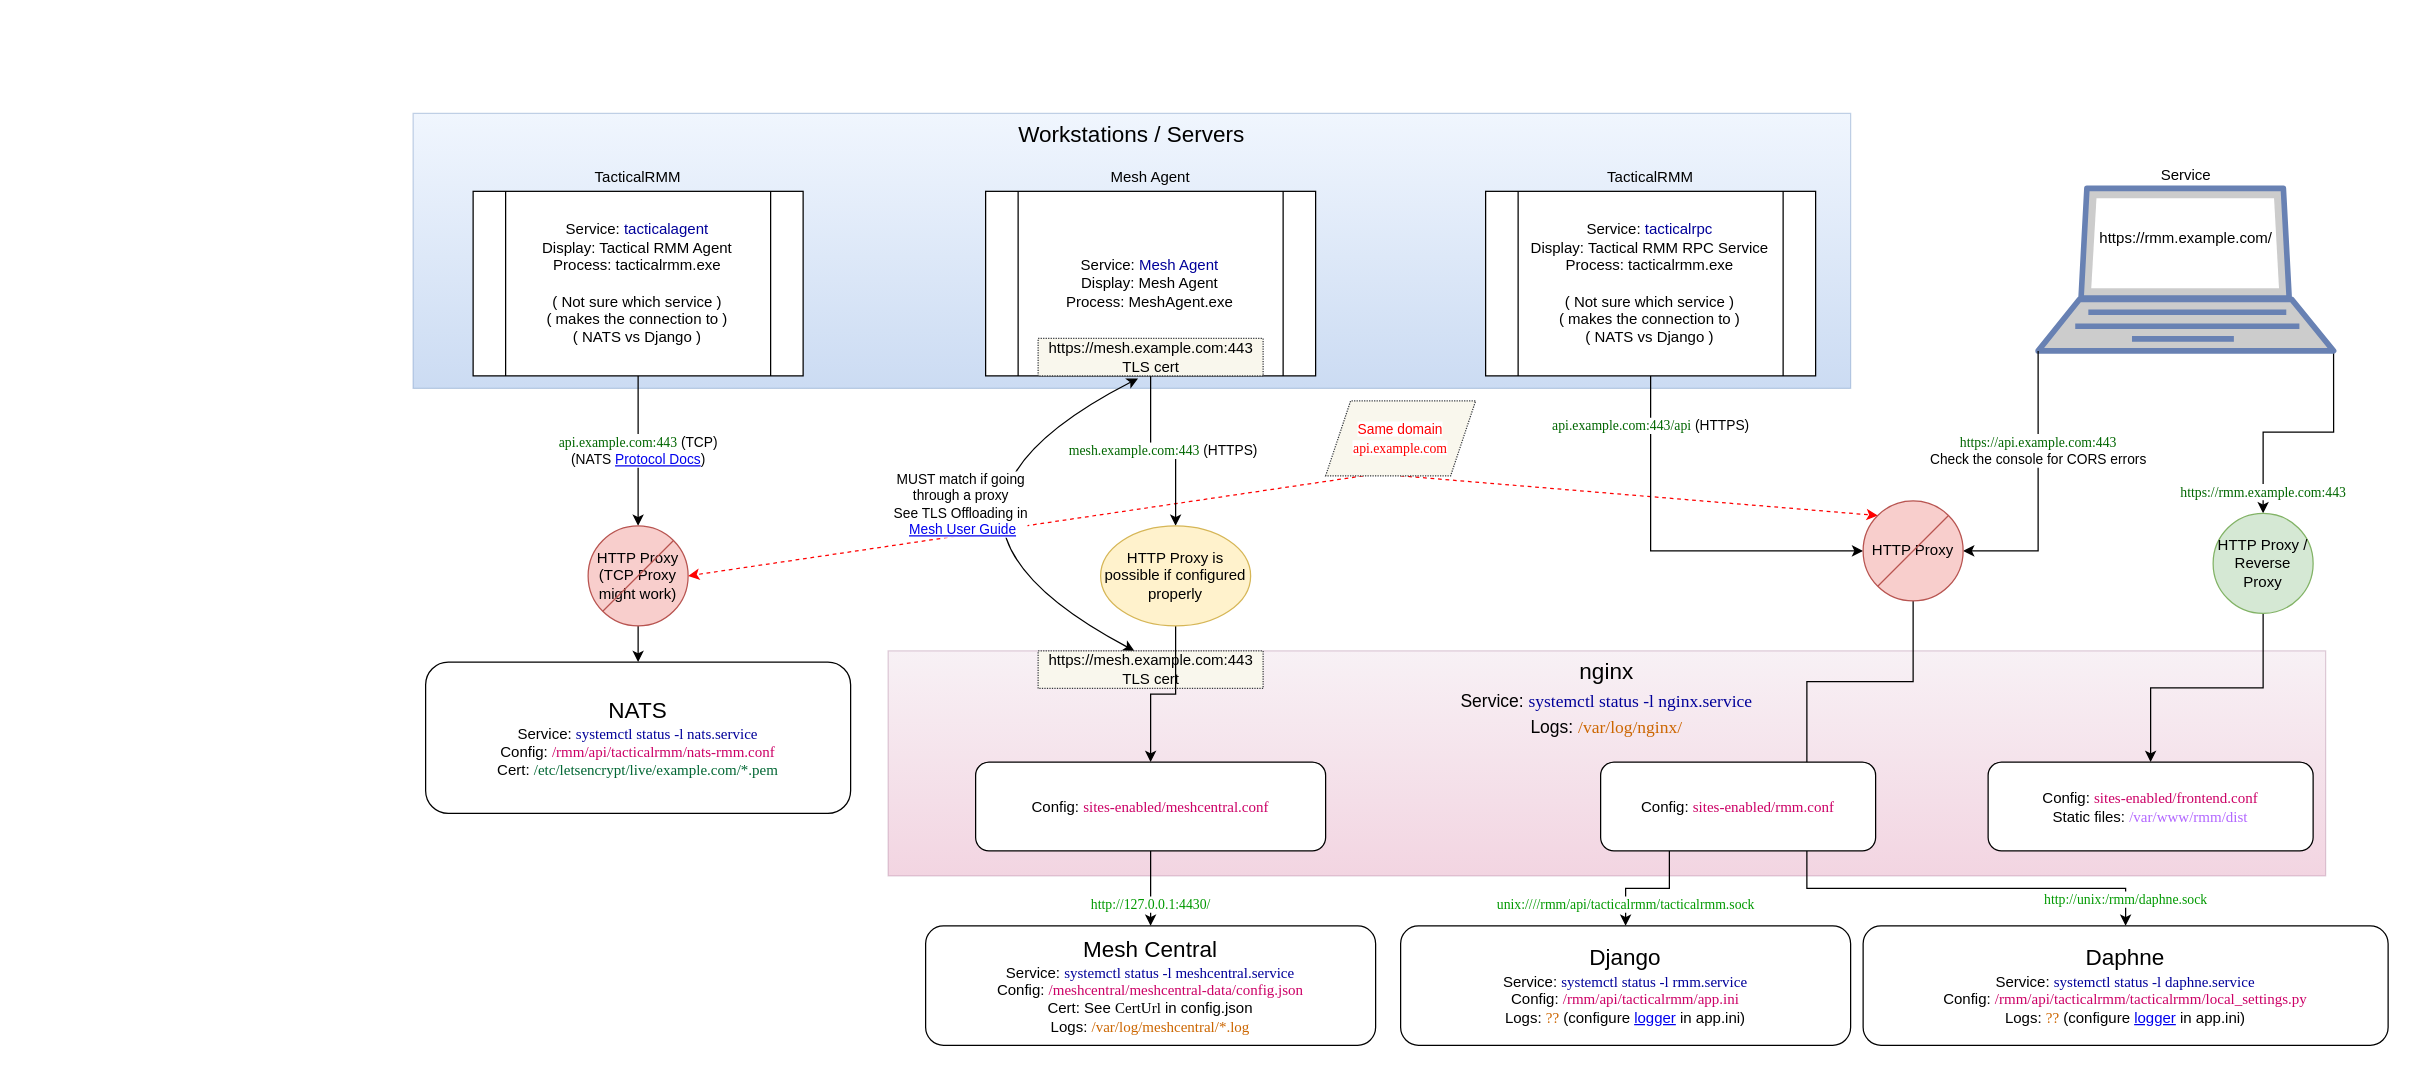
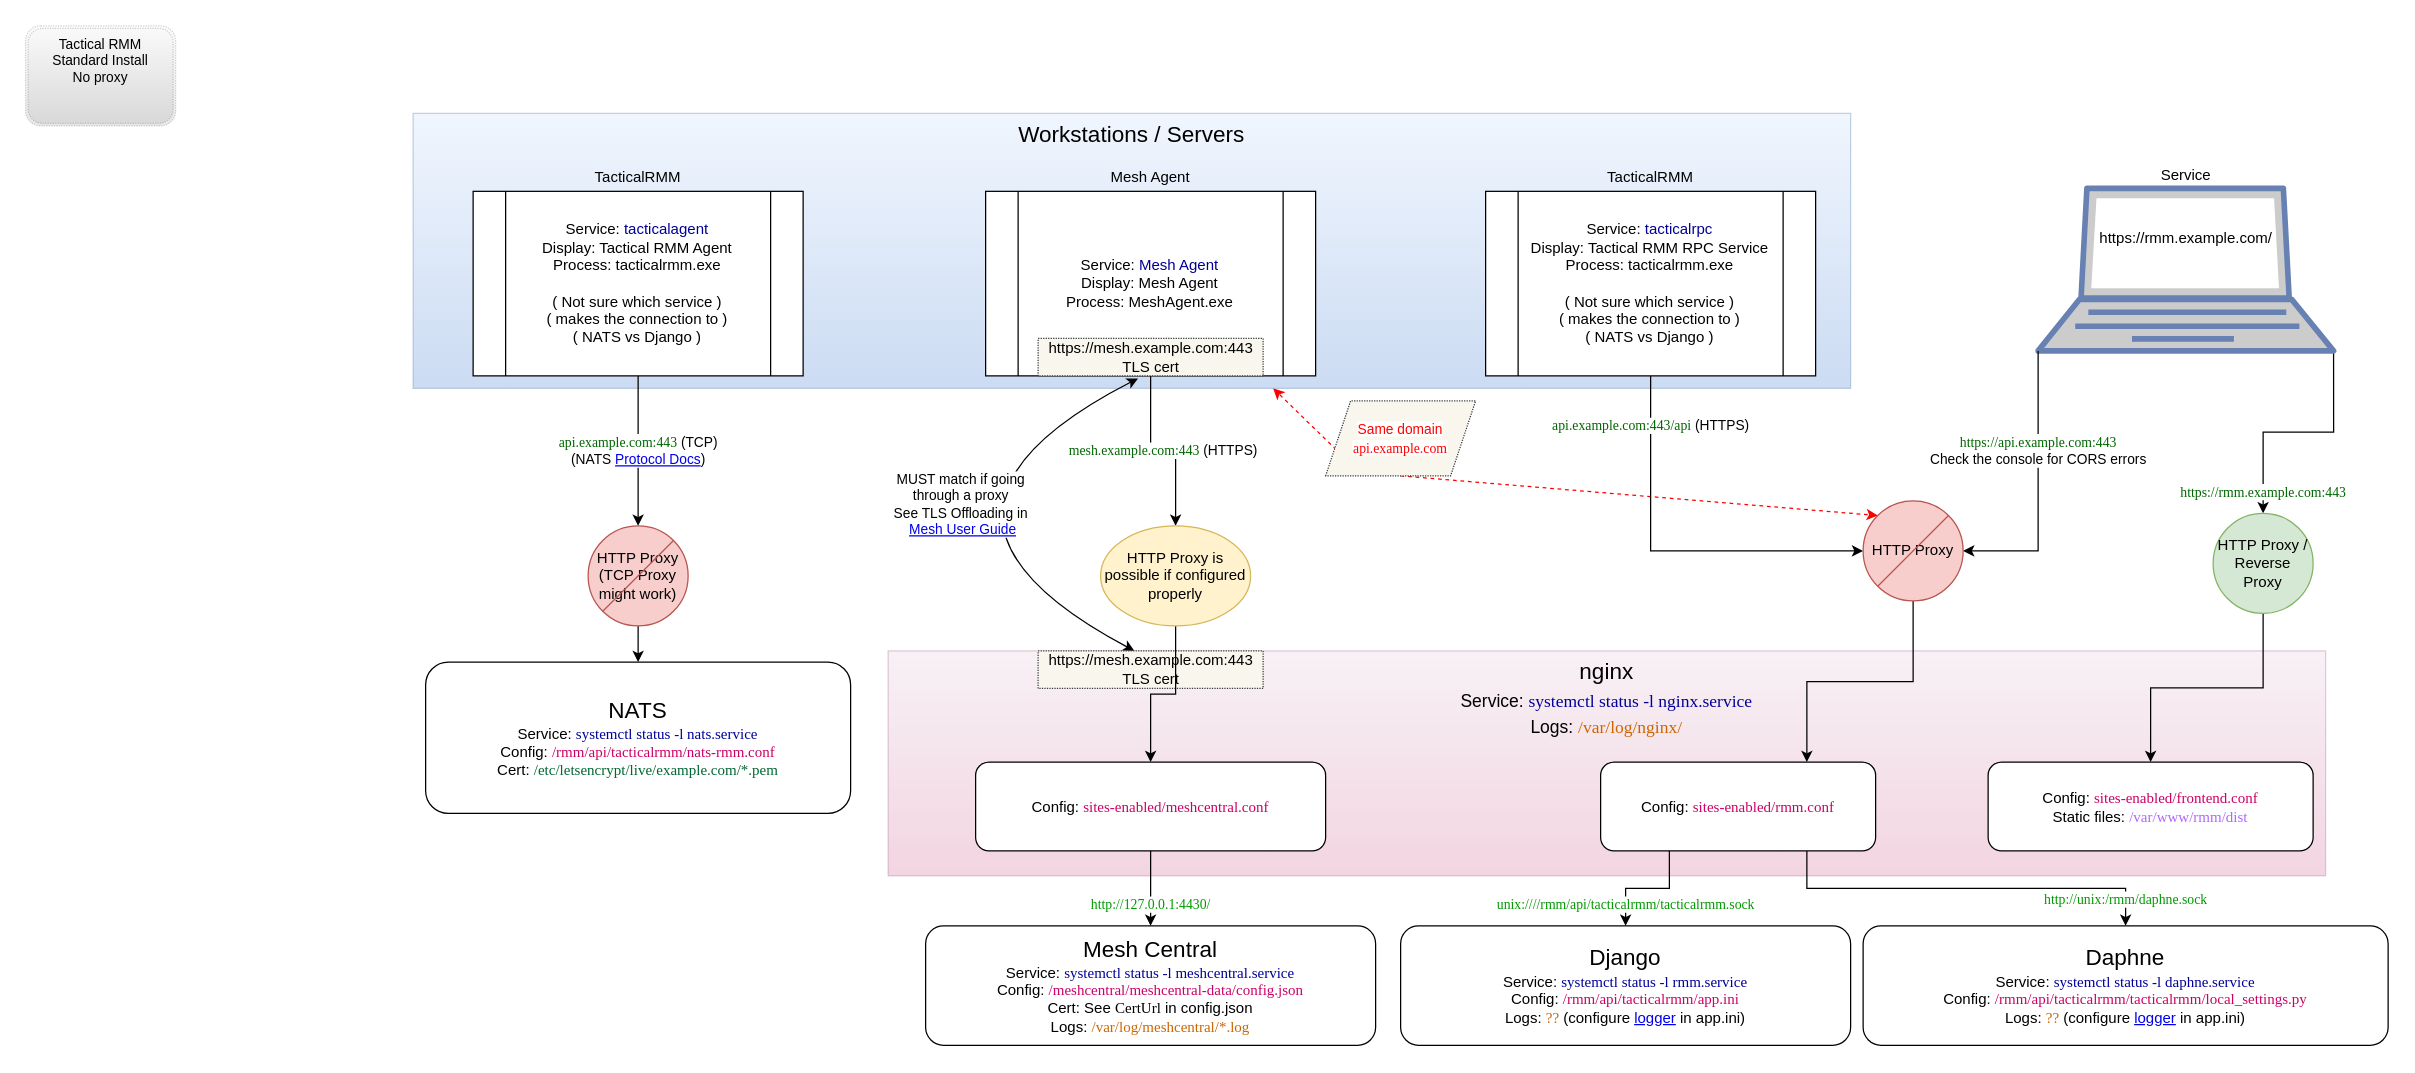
+ <mxCell id="50" value="Tactical RMM&lt;br&gt;Standard Install&lt;br&gt;No proxy" style="shape=ext;double=1;rounded=1;whiteSpace=wrap;html=1;dashed=1;dashPattern=1 1;fontSize=11;strokeColor=#666666;fillColor=#f5f5f5;gradientColor=#b3b3b3;verticalAlign=top;opacity=30;" parent="1" vertex="1"><mxGeometry x="20" y="20" width="120" height="80" as="geometry" /></mxCell>
- <mxCell id="3" value="" style="endArrow=classic;html=1;shadow=0;dashed=1;startSize=6;endSize=6;strokeWidth=1;fillColor=none;exitX=0.25;exitY=1;exitDx=0;exitDy=0;entryX=1;entryY=0.5;entryDx=0;entryDy=0;strokeColor=#FF0000;" parent="1" source="31" target="36" edge="1"><mxGeometry width="50" height="50" relative="1" as="geometry"><mxPoint x="1470" y="320" as="sourcePoint" /><mxPoint x="970" y="350" as="targetPoint" /></mxGeometry></mxCell>
+ <mxCell id="3" value="" style="endArrow=classic;html=1;shadow=0;dashed=1;startSize=6;endSize=6;strokeWidth=1;fillColor=none;exitX=0.25;exitY=1;exitDx=0;exitDy=0;strokeColor=#FF0000;" parent="1" source="31" target="2" edge="1"><mxGeometry width="50" height="50" relative="1" as="geometry"><mxPoint x="1470" y="320" as="sourcePoint" /><mxPoint x="970" y="350" as="targetPoint" /></mxGeometry></mxCell>
- <mxCell id="32" style="edgeStyle=orthogonalEdgeStyle;rounded=0;sketch=0;orthogonalLoop=1;jettySize=auto;html=1;entryX=0.75;entryY=0;entryDx=0;entryDy=0;shadow=0;startArrow=none;startFill=0;startSize=6;endSize=6;strokeColor=#000000;strokeWidth=1;fillColor=none;endArrow=none;" parent="1" source="47" target="45" edge="1"><mxGeometry relative="1" as="geometry"><mxPoint x="1320" y="609" as="targetPoint" /></mxGeometry></mxCell>
+ <mxCell id="32" style="edgeStyle=orthogonalEdgeStyle;rounded=0;sketch=0;orthogonalLoop=1;jettySize=auto;html=1;entryX=0.75;entryY=0;entryDx=0;entryDy=0;shadow=0;startArrow=none;startFill=0;startSize=6;endSize=6;strokeColor=#000000;strokeWidth=1;fillColor=none;" parent="1" source="47" target="45" edge="1"><mxGeometry relative="1" as="geometry"><mxPoint x="1320" y="609" as="targetPoint" /></mxGeometry></mxCell>
